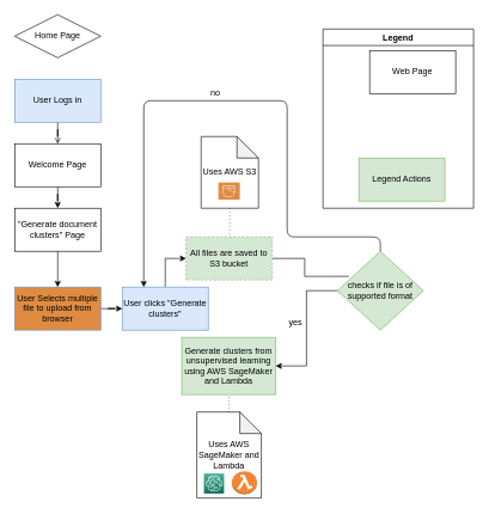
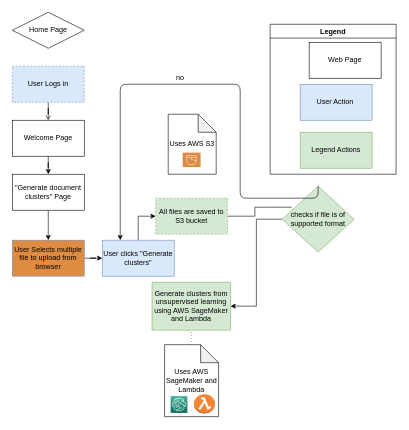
- <mxCell id="4" value="User Logs in" style="rounded=0;whiteSpace=wrap;html=1;fillColor=#dae8fc;strokeColor=#6c8ebf;" parent="1" vertex="1"><mxGeometry x="20" y="110" width="120" height="60" as="geometry" /></mxCell>
+ <mxCell id="4" value="User Logs in" style="rounded=0;whiteSpace=wrap;html=1;fillColor=#dae8fc;strokeColor=#6c8ebf;dashed=1;" parent="1" vertex="1"><mxGeometry x="20" y="110" width="120" height="60" as="geometry" /></mxCell>
+ <mxCell id="21" value="User Action&amp;nbsp;" style="rounded=0;whiteSpace=wrap;html=1;fillColor=#dae8fc;strokeColor=#6c8ebf;" parent="19" vertex="1"><mxGeometry x="50" y="100" width="120" height="60" as="geometry" /></mxCell>
- <mxCell id="14" value="" style="edgeStyle=orthogonalEdgeStyle;rounded=0;orthogonalLoop=1;jettySize=auto;html=1;dashed=1;dashPattern=1 4;endArrow=none;endFill=0;" parent="1" source="15" target="13" edge="1"><mxGeometry relative="1" as="geometry"><Array as="points"><mxPoint x="319" y="290" /><mxPoint x="319" y="290" /></Array></mxGeometry></mxCell>
- <mxCell id="25" value="checks if file is of supported format" style="rhombus;whiteSpace=wrap;html=1;fillColor=#d5e8d4;strokeColor=#82b366;" parent="1" vertex="1"><mxGeometry x="470" y="350" width="120" height="110" as="geometry" /></mxCell>
+ <mxCell id="25" value="checks if file is of supported format" style="rhombus;whiteSpace=wrap;html=1;fillColor=#d5e8d4;strokeColor=#82b366;" parent="1" vertex="1"><mxGeometry x="470" y="310" width="120" height="110" as="geometry" /></mxCell>
- <mxCell id="32" value="yes" style="text;html=1;strokeColor=none;fillColor=none;align=center;verticalAlign=middle;whiteSpace=wrap;rounded=0;" vertex="1" parent="1"><mxGeometry x="392" y="440" width="40" height="20" as="geometry" /></mxCell>
